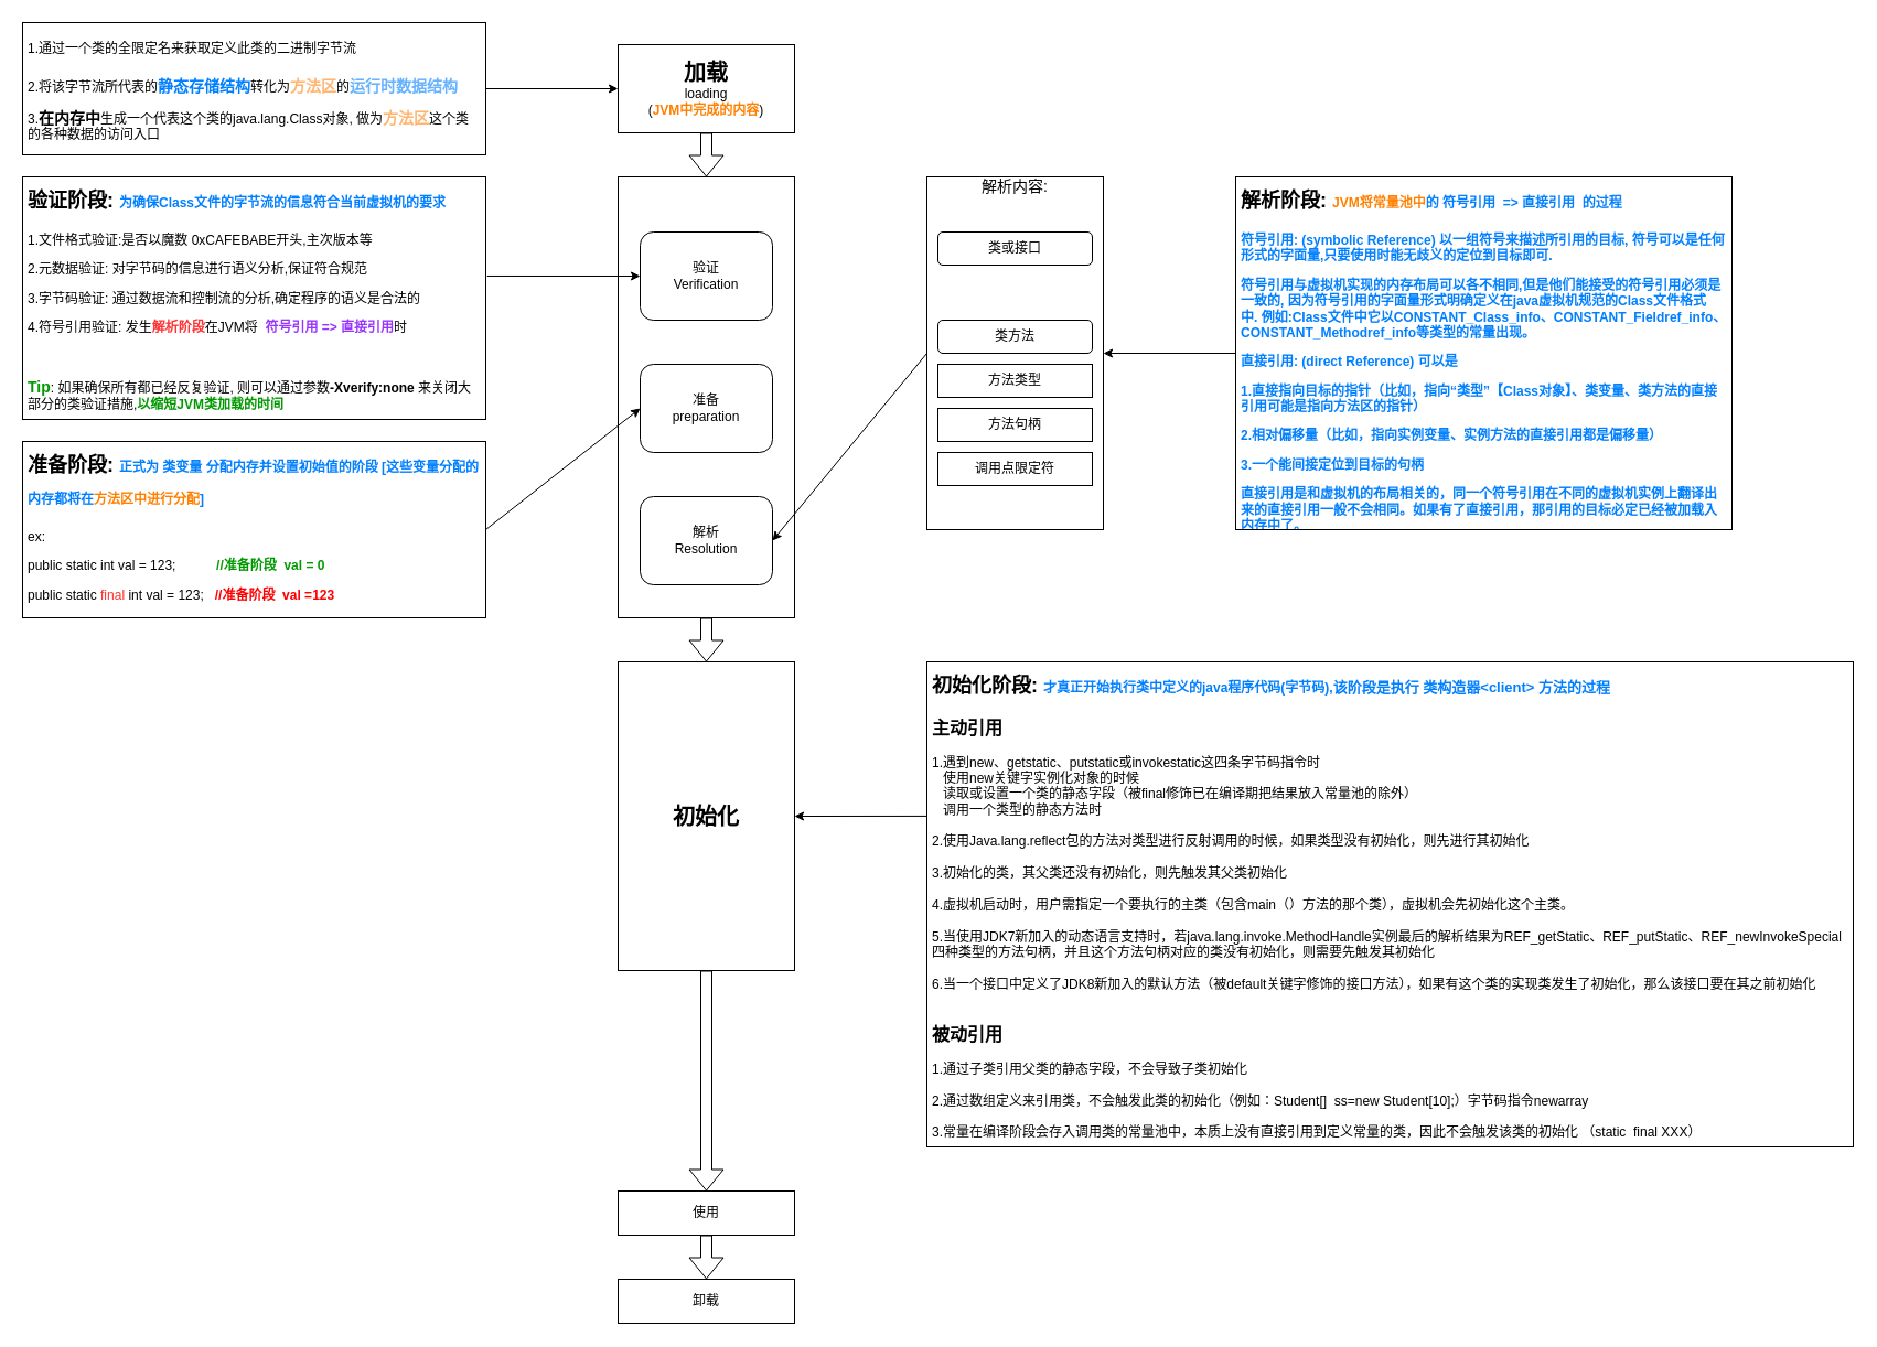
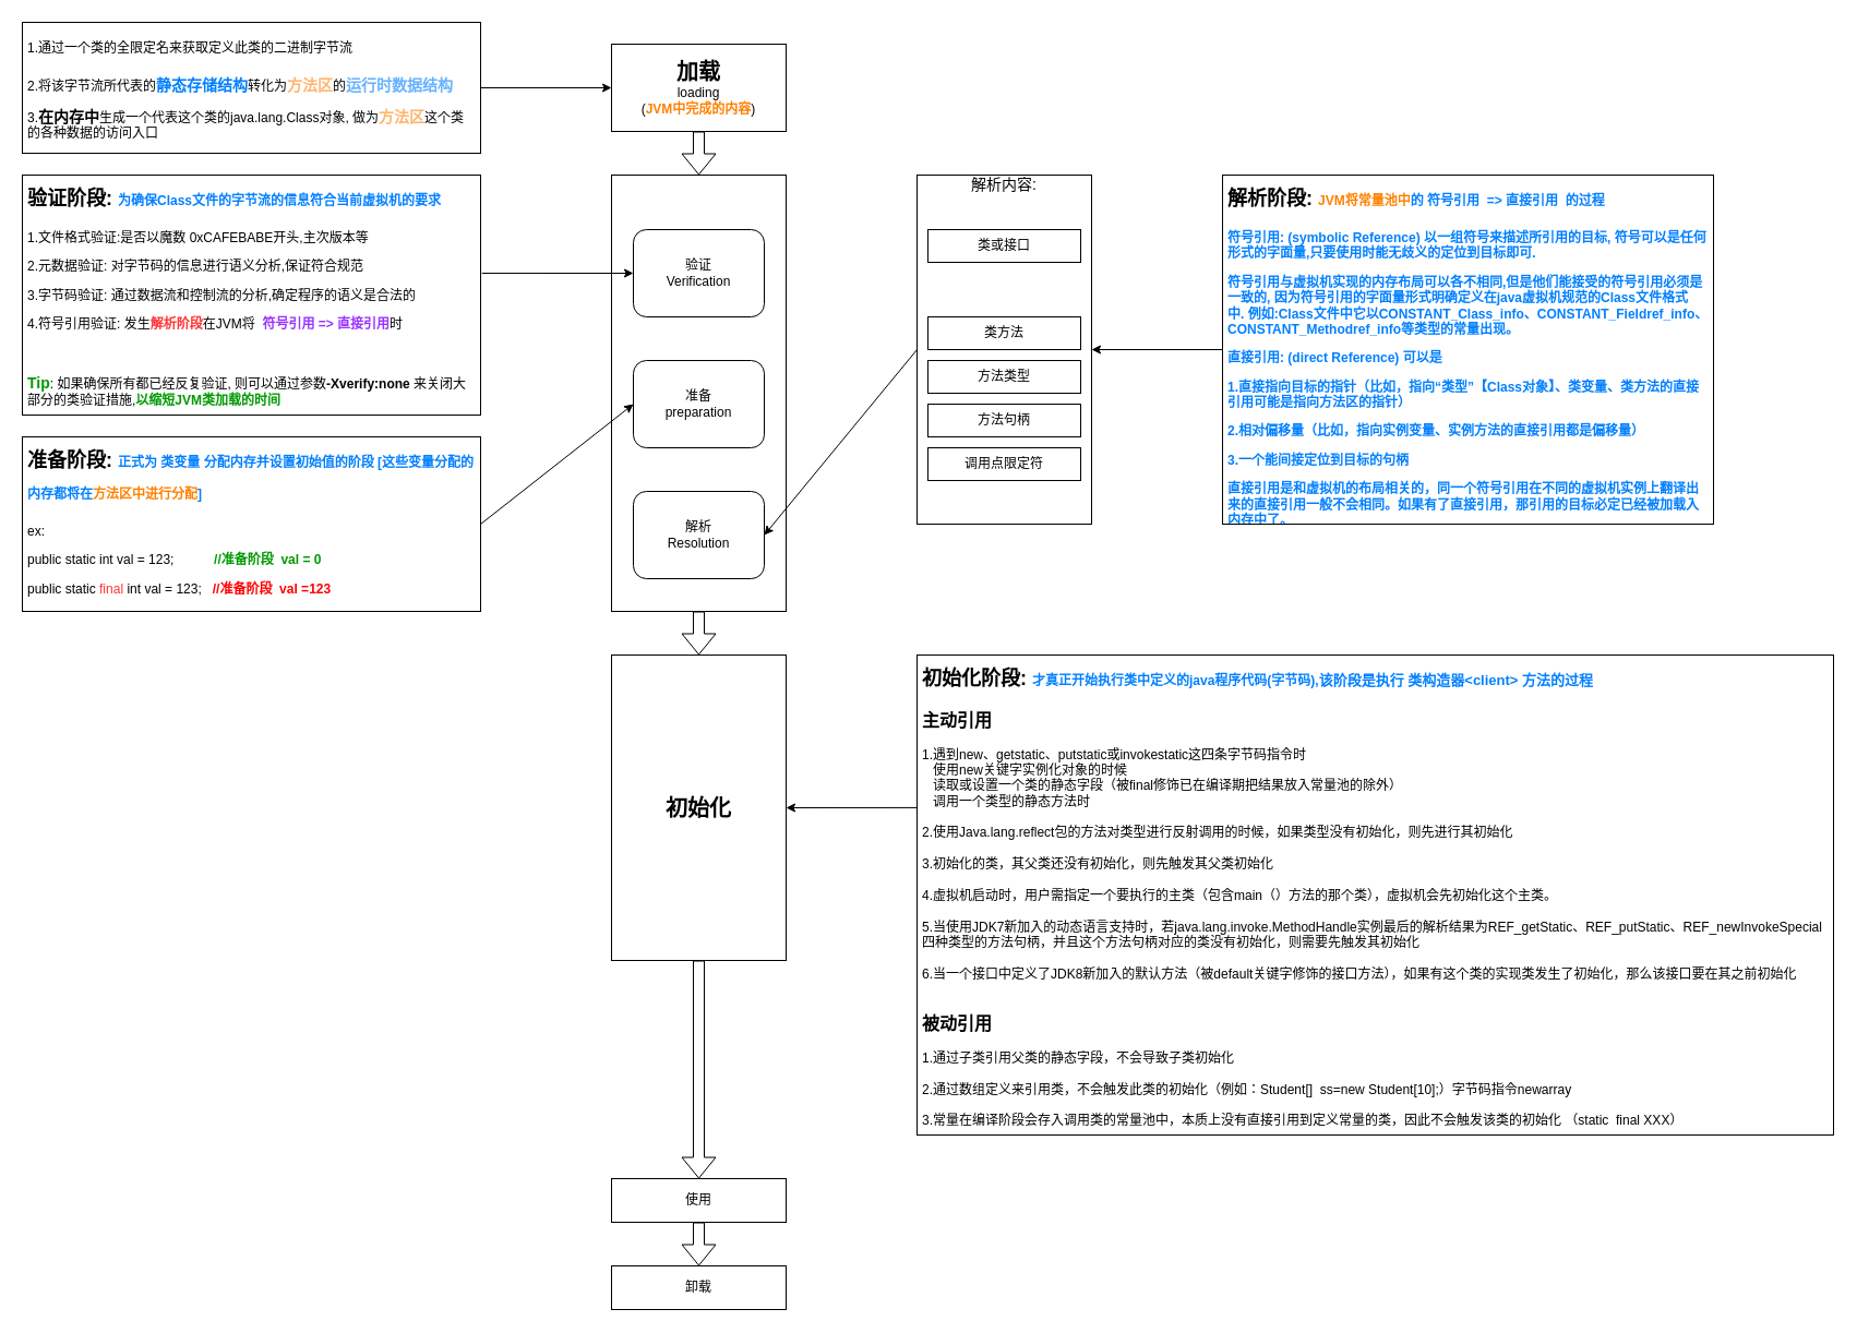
- <mxCell id="24" value="&lt;span style=&quot;text-align: left&quot;&gt;类或接口&lt;/span&gt;" style="whiteSpace=wrap;html=1;strokeColor=#000000;fillColor=#ffffff;rounded=1;" vertex="1" parent="1"><mxGeometry x="850" y="210" width="140" height="30" as="geometry" /></mxCell>
+ <mxCell id="24" value="&lt;span style=&quot;text-align: left&quot;&gt;类或接口&lt;/span&gt;" style="rounded=0;whiteSpace=wrap;html=1;strokeColor=#000000;fillColor=#ffffff;" vertex="1" parent="1"><mxGeometry x="850" y="210" width="140" height="30" as="geometry" /></mxCell>
- <mxCell id="25" value="&lt;span style=&quot;text-align: left&quot;&gt;类方法&lt;/span&gt;" style="whiteSpace=wrap;html=1;strokeColor=#000000;fillColor=#ffffff;rounded=1;" vertex="1" parent="1"><mxGeometry x="850" y="290" width="140" height="30" as="geometry" /></mxCell>
+ <mxCell id="25" value="&lt;span style=&quot;text-align: left&quot;&gt;类方法&lt;/span&gt;" style="rounded=0;whiteSpace=wrap;html=1;strokeColor=#000000;fillColor=#ffffff;" vertex="1" parent="1"><mxGeometry x="850" y="290" width="140" height="30" as="geometry" /></mxCell>
